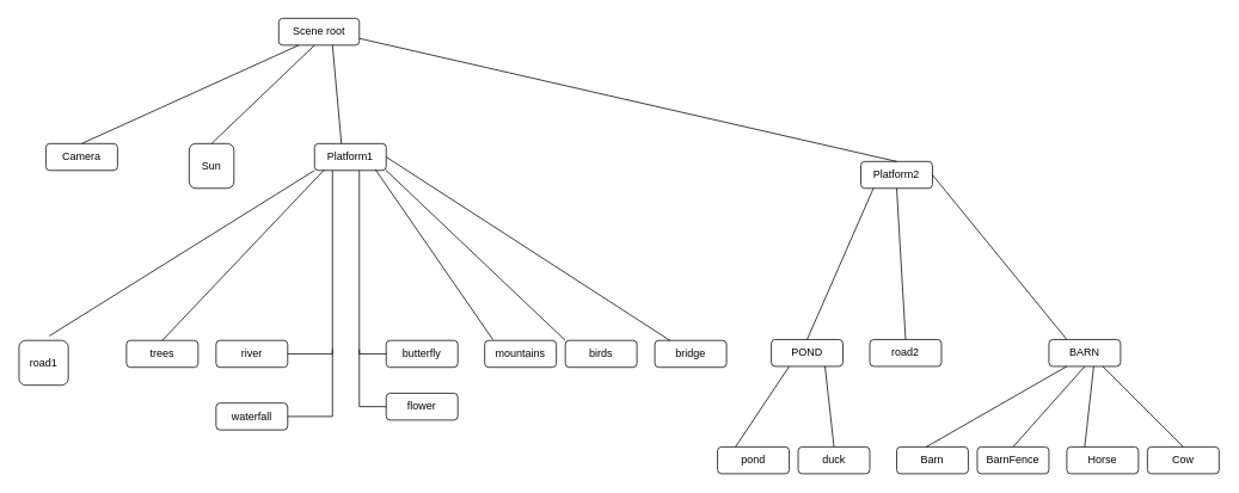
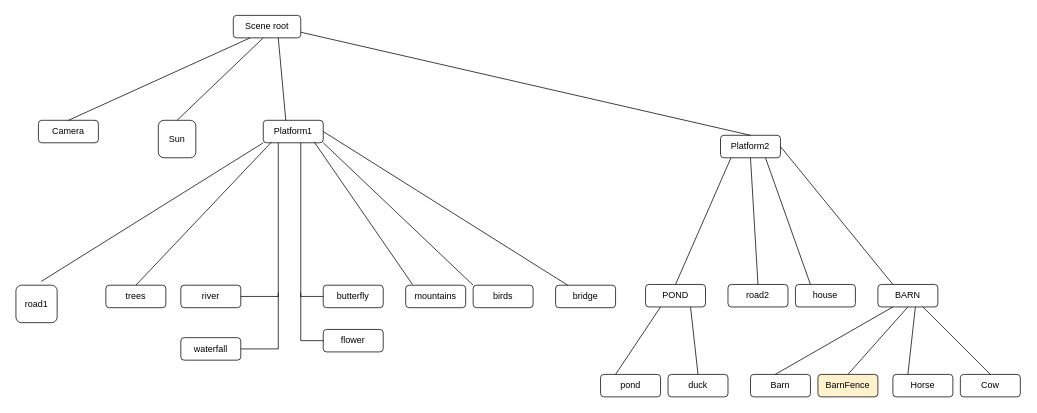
+ <mxCell id="48" value="" style="endArrow=none;html=1;rounded=0;exitX=0.75;exitY=1;exitDx=0;exitDy=0;entryX=0.25;entryY=0;entryDx=0;entryDy=0;" edge="1" parent="1" source="27" target="30"><mxGeometry width="50" height="50" relative="1" as="geometry"><mxPoint x="1320" y="230" as="sourcePoint" /><mxPoint x="1370" y="180" as="targetPoint" /></mxGeometry></mxCell>
+ <mxCell id="30" value="house" style="rounded=1;whiteSpace=wrap;html=1;" vertex="1" parent="1"><mxGeometry x="1060" y="379" width="80" height="30" as="geometry" /></mxCell>
- <mxCell id="43" value="bridge" style="rounded=1;whiteSpace=wrap;html=1;" vertex="1" parent="1"><mxGeometry x="730" y="380" width="80" height="30" as="geometry" /></mxCell>
+ <mxCell id="43" value="bridge" style="rounded=1;whiteSpace=wrap;html=1;" vertex="1" parent="1"><mxGeometry x="740" y="380" width="80" height="30" as="geometry" /></mxCell>
- <mxCell id="15" value="BarnFence" style="rounded=1;whiteSpace=wrap;html=1;" vertex="1" parent="1"><mxGeometry x="1090" y="499" width="80" height="30" as="geometry" /></mxCell>
+ <mxCell id="15" value="BarnFence" style="rounded=1;whiteSpace=wrap;html=1;fillColor=#fff2cc;" vertex="1" parent="1"><mxGeometry x="1090" y="499" width="80" height="30" as="geometry" /></mxCell>
